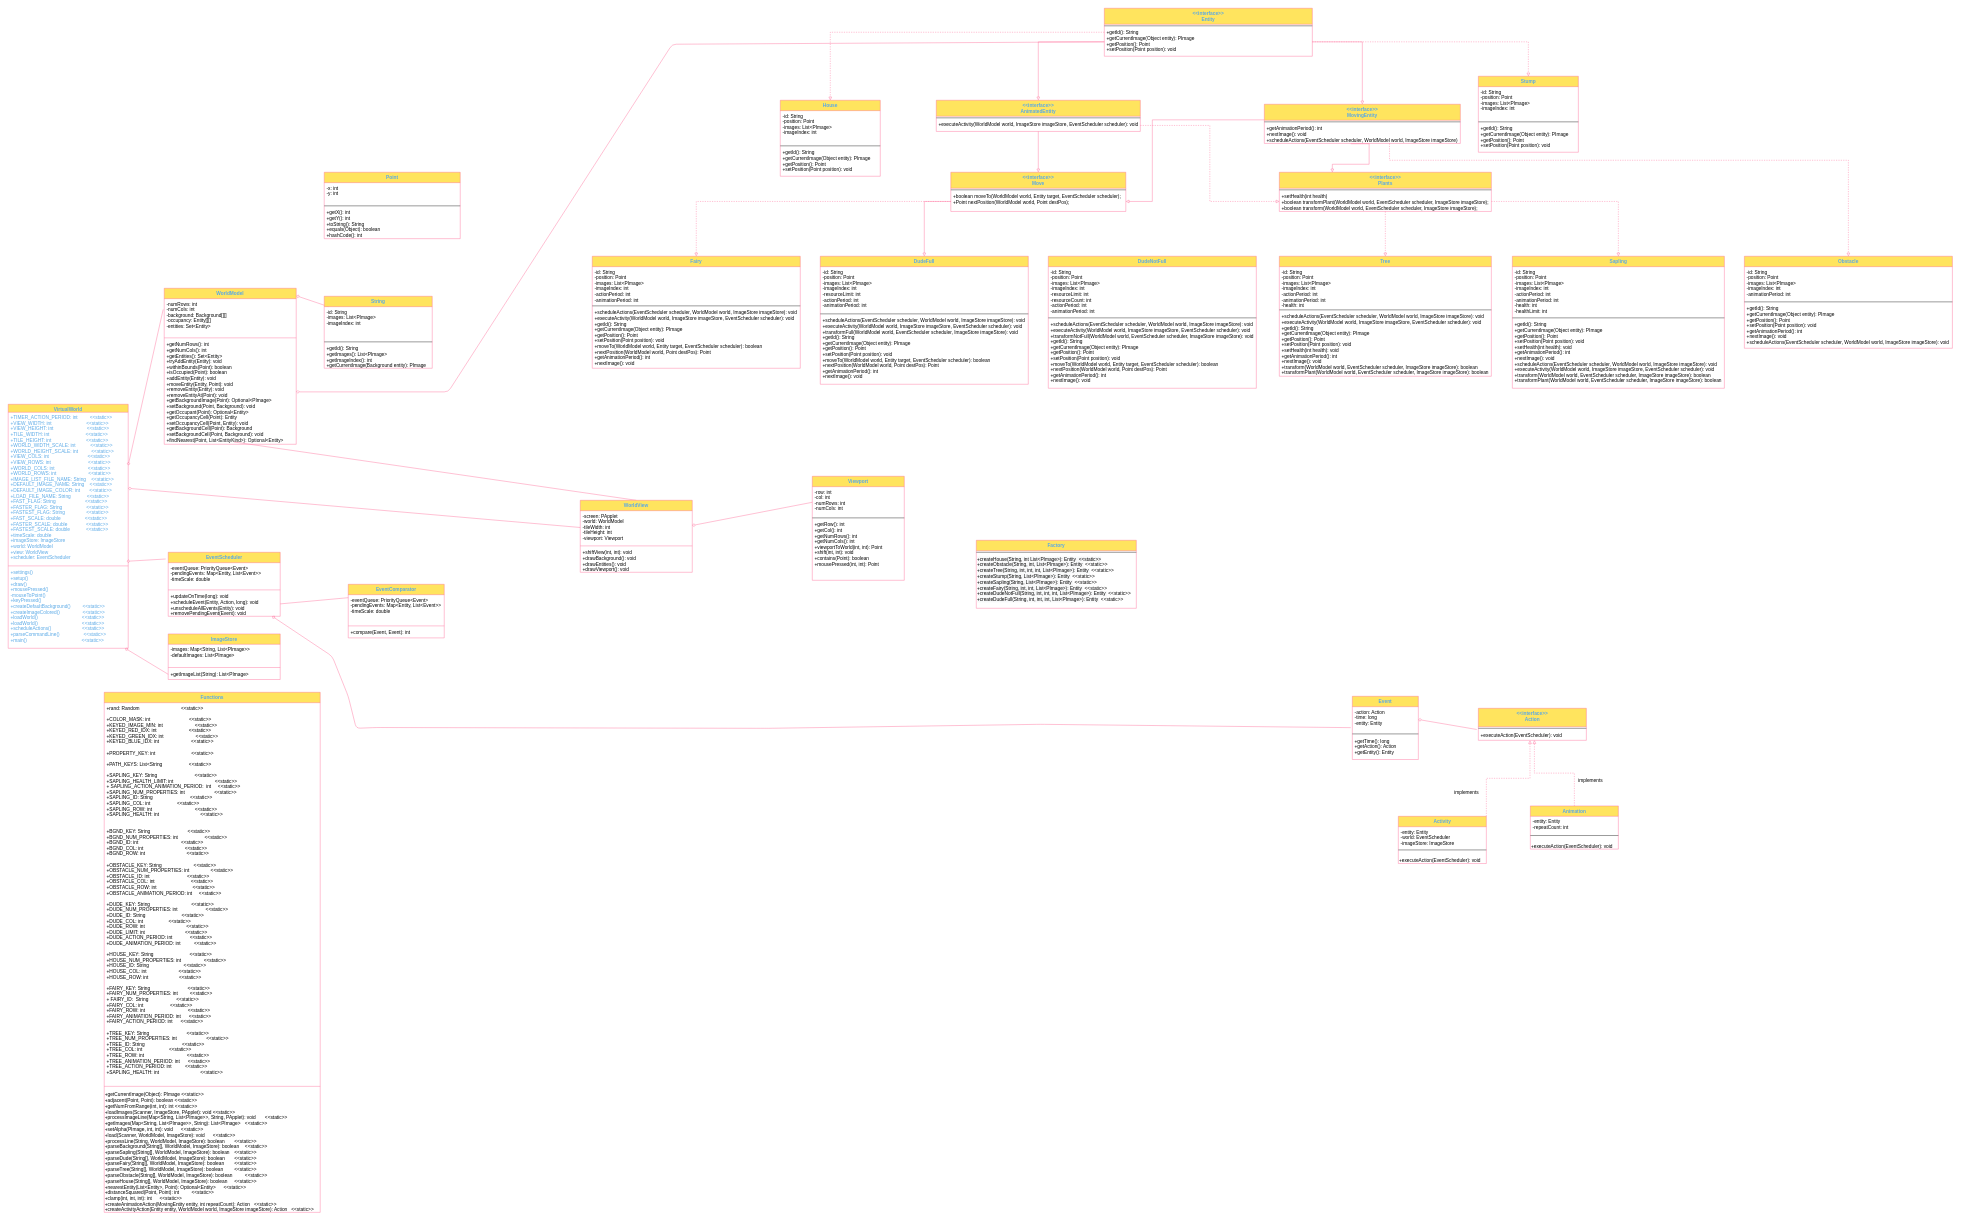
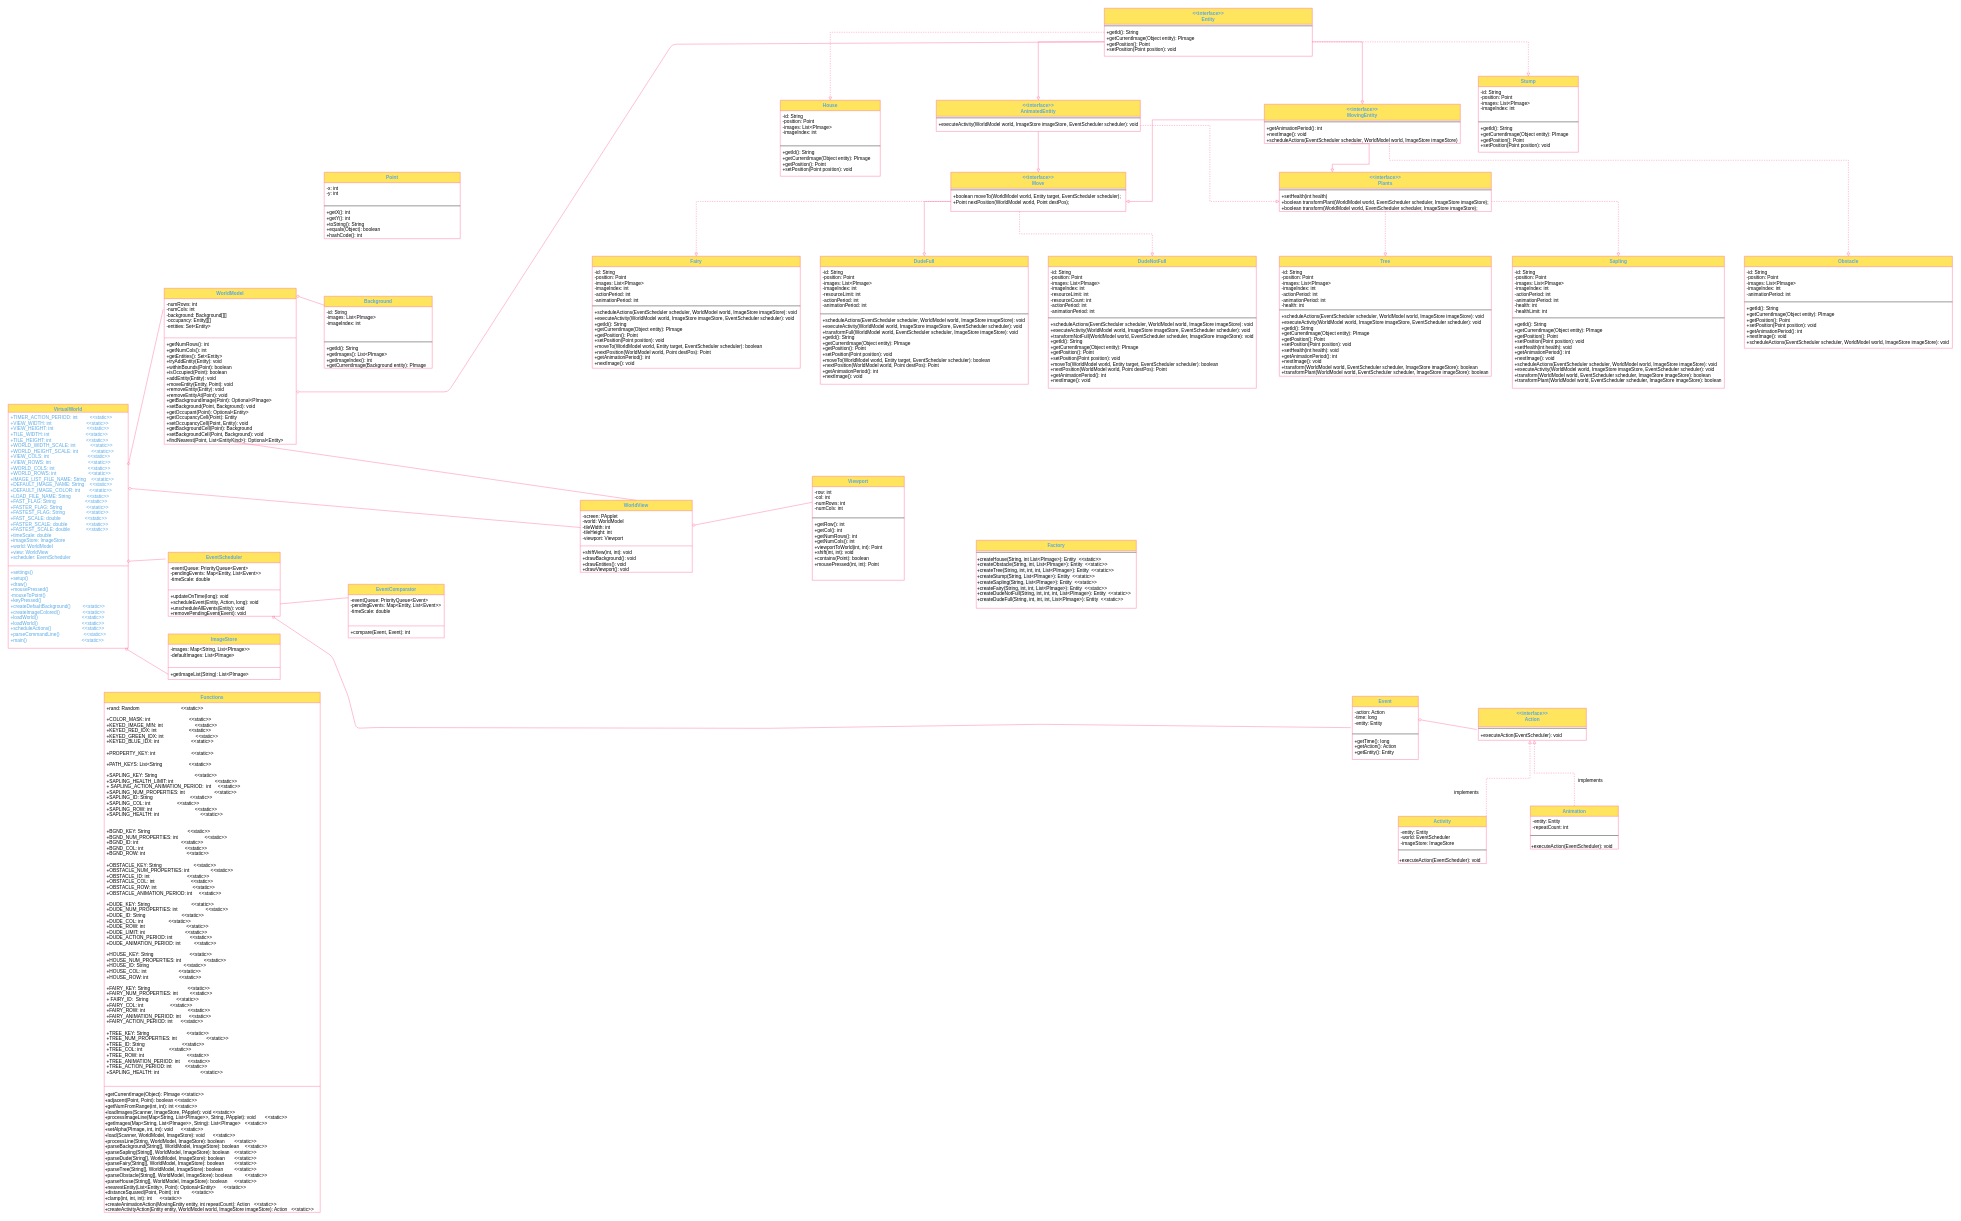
+ <mxCell id="130" style="edgeStyle=orthogonalEdgeStyle;rounded=0;orthogonalLoop=1;jettySize=auto;html=1;entryX=0.5;entryY=0;entryDx=0;entryDy=0;dashed=1;endArrow=block;endFill=0;strokeColor=#FF6392;exitX=0.393;exitY=1.009;exitDx=0;exitDy=0;exitPerimeter=0;" parent="1" source="122" target="90" edge="1"><mxGeometry relative="1" as="geometry" /></mxCell>
- <mxCell id="41" value="String" style="swimlane;fontStyle=1;align=center;verticalAlign=top;childLayout=stackLayout;horizontal=1;startSize=26;horizontalStack=0;resizeParent=1;resizeParentMax=0;resizeLast=0;collapsible=1;marginBottom=0;hachureGap=4;pointerEvents=0;sketch=0;fontColor=#5AA9E6;strokeColor=#FF6392;fillColor=#FFE45E;" parent="1" vertex="1"><mxGeometry x="810" y="740" width="270" height="180" as="geometry" /></mxCell>
+ <mxCell id="41" value="Background" style="swimlane;fontStyle=1;align=center;verticalAlign=top;childLayout=stackLayout;horizontal=1;startSize=26;horizontalStack=0;resizeParent=1;resizeParentMax=0;resizeLast=0;collapsible=1;marginBottom=0;hachureGap=4;pointerEvents=0;sketch=0;fontColor=#5AA9E6;strokeColor=#FF6392;fillColor=#FFE45E;" parent="1" vertex="1"><mxGeometry x="810" y="740" width="270" height="180" as="geometry" /></mxCell>
